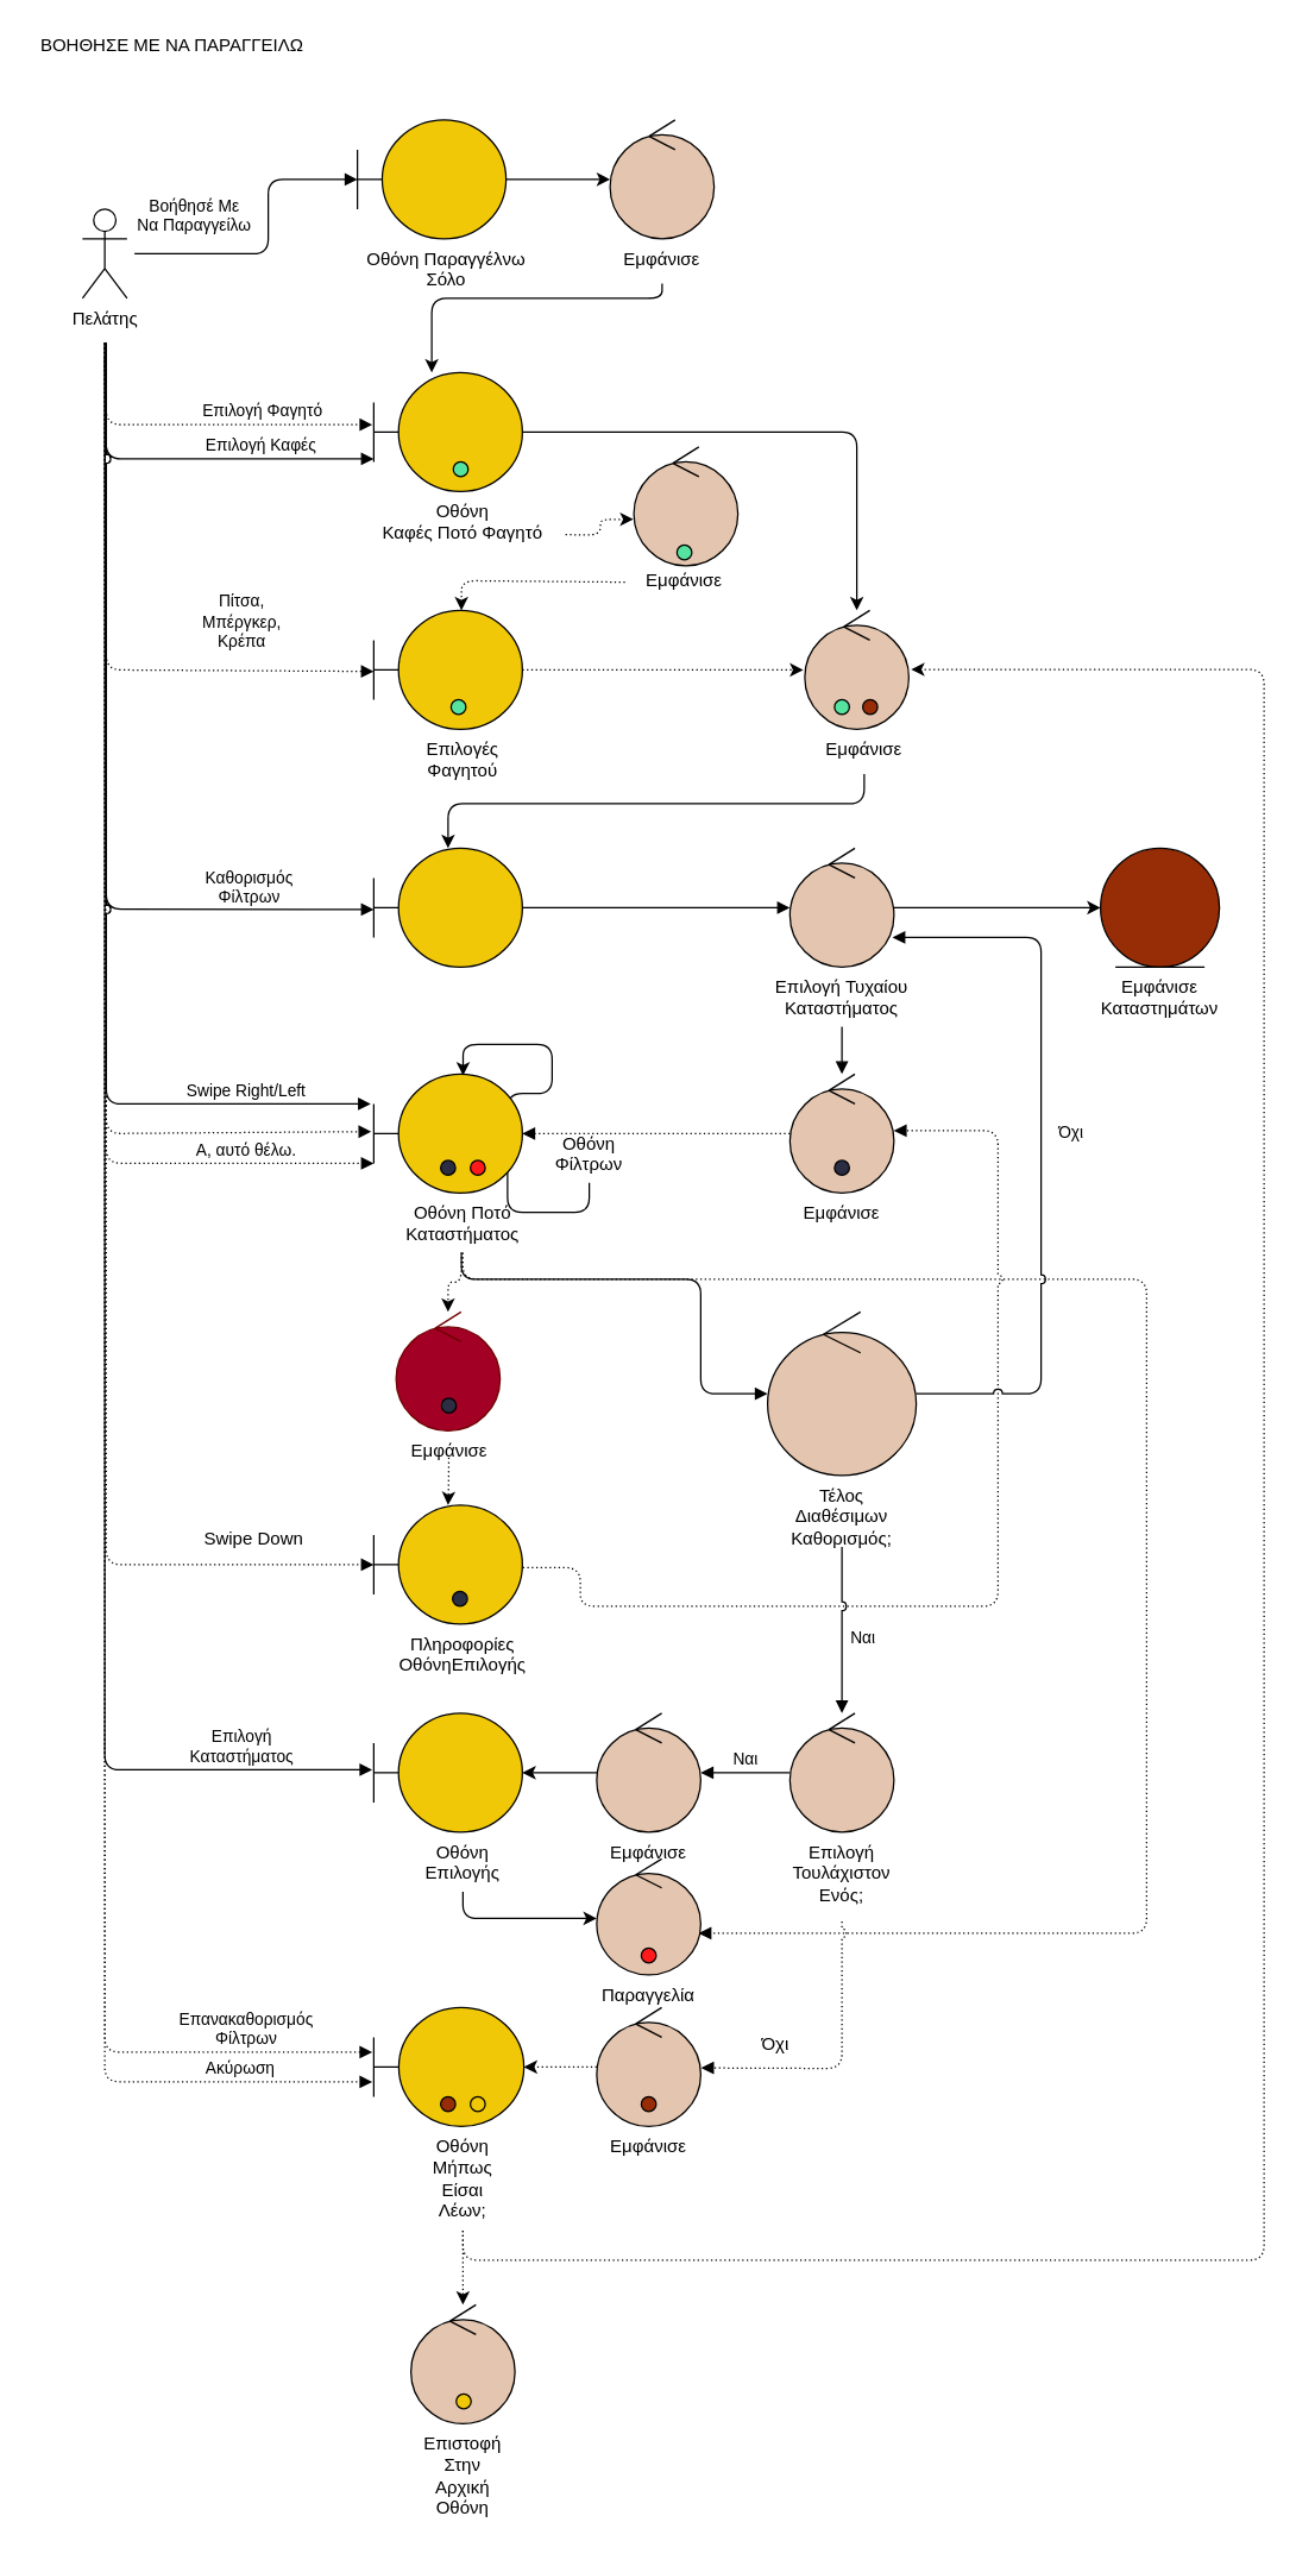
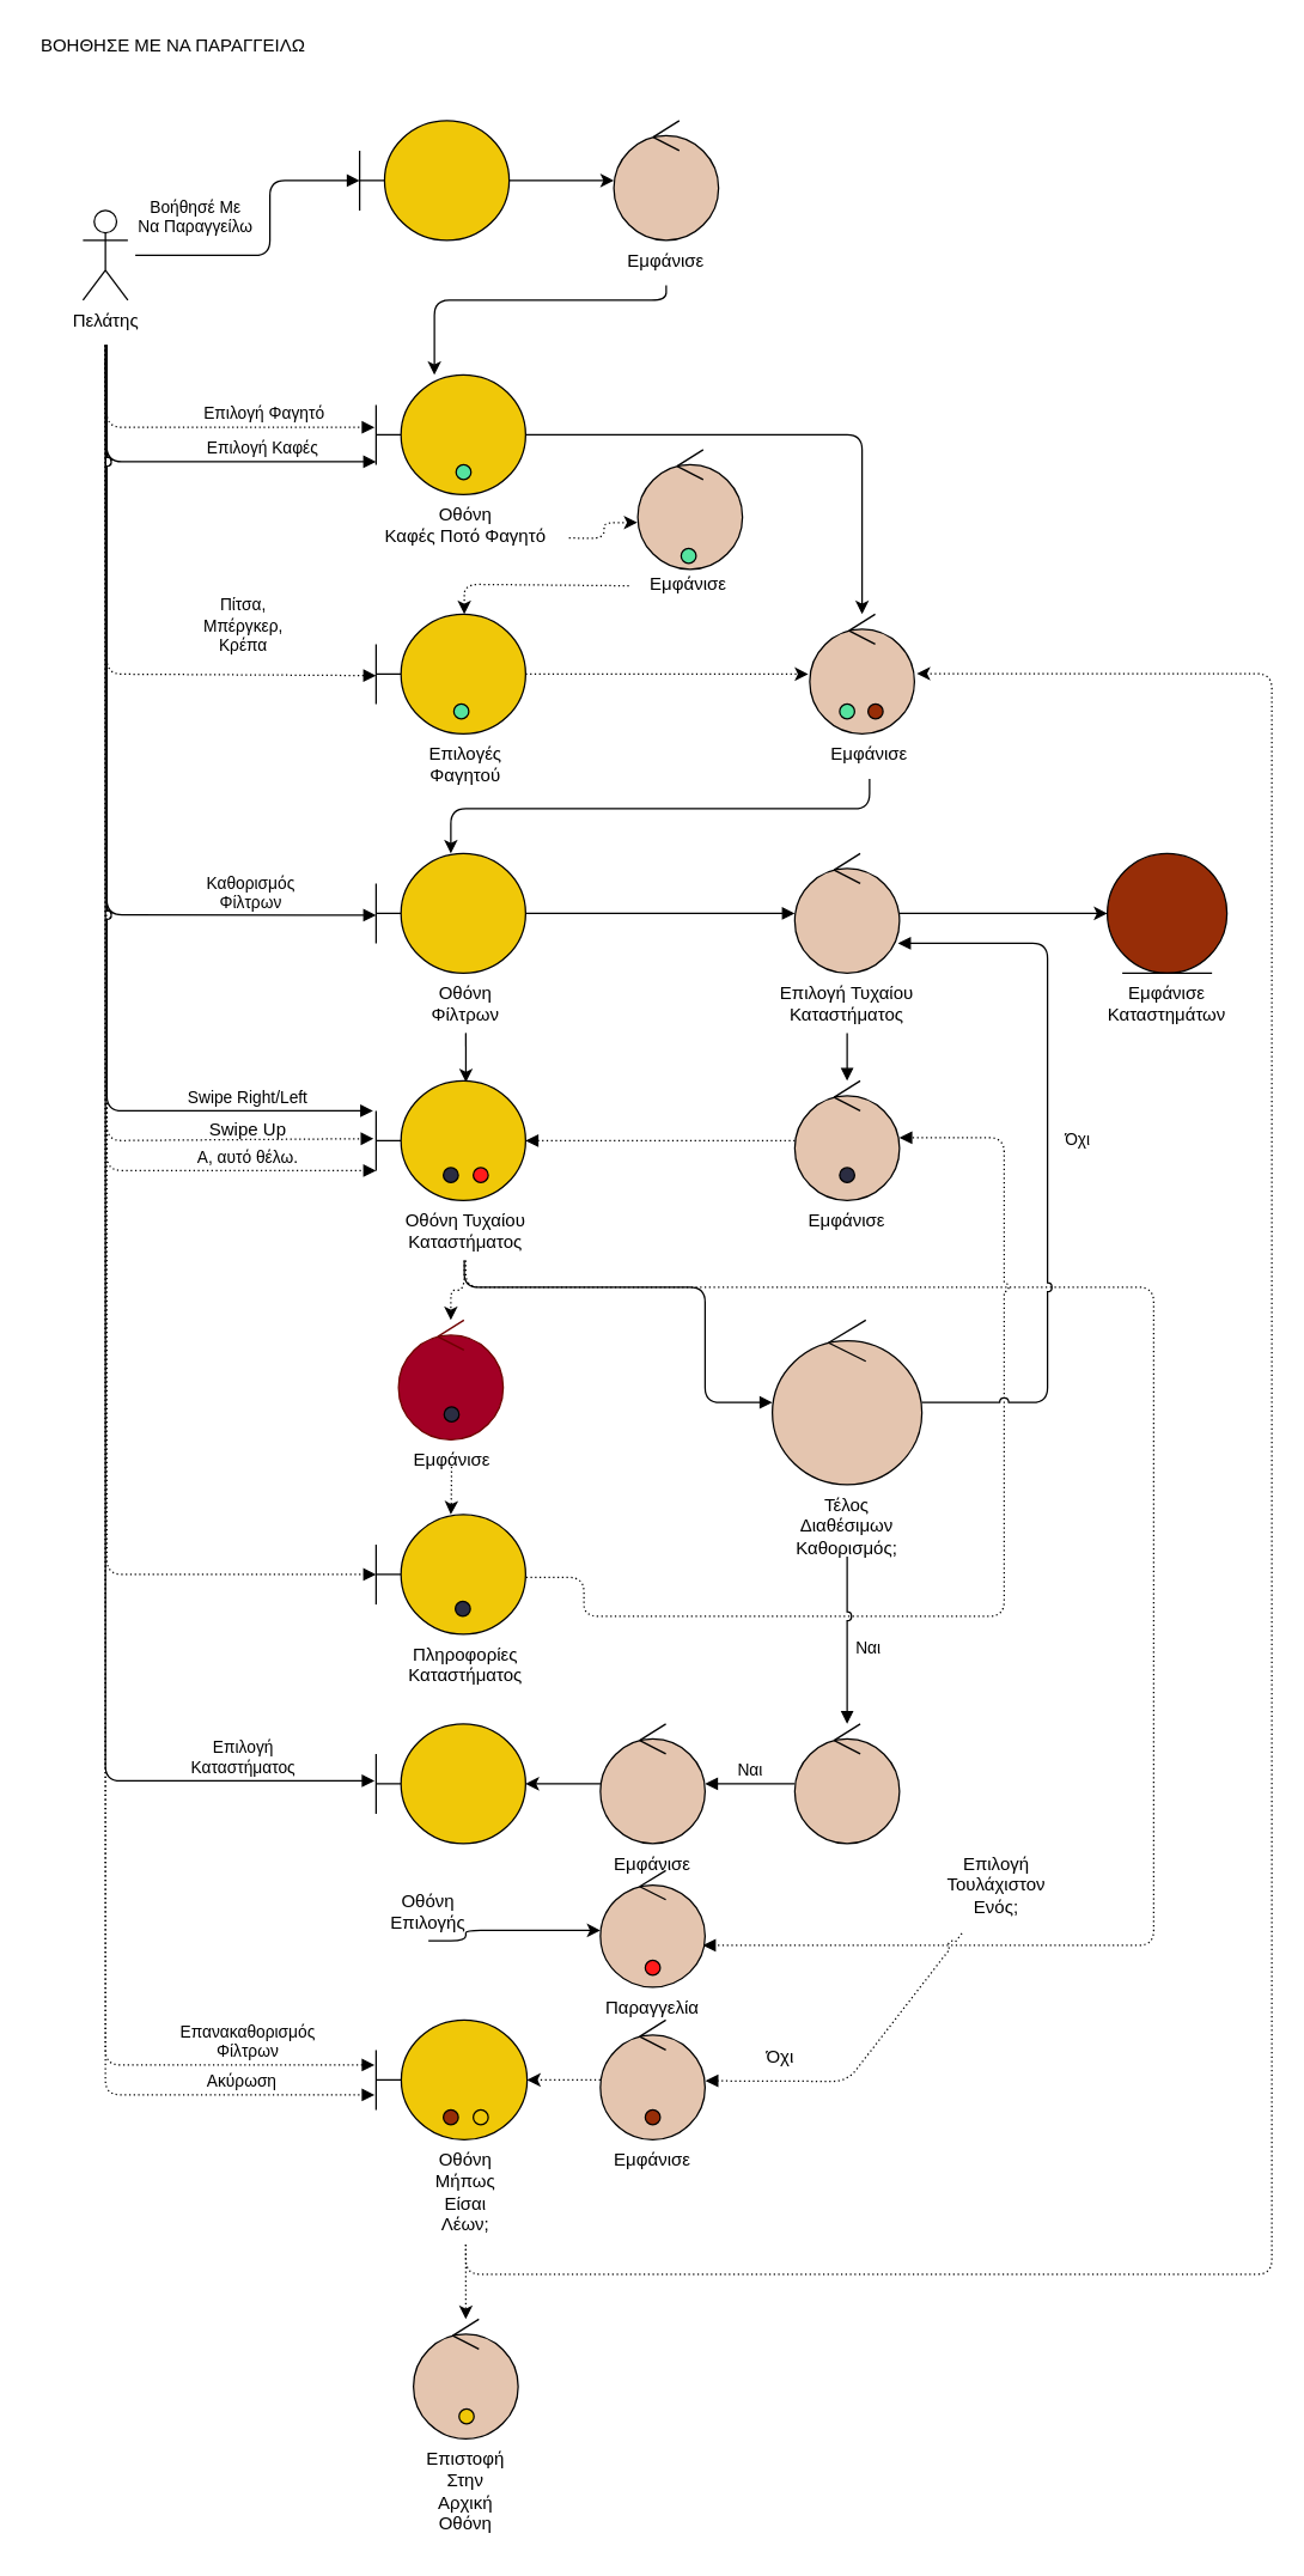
- <mxCell id="63" value="&lt;meta charset=&quot;utf-8&quot;&gt;&lt;span style=&quot;font-family: helvetica; font-size: 12px; font-style: normal; font-weight: 400; letter-spacing: normal; text-indent: 0px; text-transform: none; word-spacing: 0px; display: inline; float: none;&quot;&gt;Οθόνη Παραγγέλνω&lt;/span&gt;&lt;br style=&quot;font-family: helvetica; font-size: 12px; font-style: normal; font-weight: 400; letter-spacing: normal; text-indent: 0px; text-transform: none; word-spacing: 0px;&quot;&gt;&lt;span style=&quot;font-family: helvetica; font-size: 12px; font-style: normal; font-weight: 400; letter-spacing: normal; text-indent: 0px; text-transform: none; word-spacing: 0px; display: inline; float: none;&quot;&gt;Σόλο&lt;/span&gt;" style="text;whiteSpace=wrap;html=1;fontColor=#000000;labelBackgroundColor=none;align=center;" parent="1" vertex="1"><mxGeometry x="230" y="160" width="140" height="40" as="geometry" /></mxCell>
+ <mxCell id="88" value="Swipe Up" style="text;html=1;align=center;verticalAlign=middle;resizable=0;points=[];autosize=1;strokeColor=none;fillColor=none;" parent="1" vertex="1"><mxGeometry x="130" y="745" width="70" height="20" as="geometry" /></mxCell>
- <mxCell id="68" value="&lt;meta charset=&quot;utf-8&quot;&gt;&lt;span style=&quot;color: rgb(0, 0, 0); font-family: helvetica; font-size: 12px; font-style: normal; font-weight: 400; letter-spacing: normal; text-indent: 0px; text-transform: none; word-spacing: 0px; display: inline; float: none;&quot;&gt;Οθόνη&lt;/span&gt;&lt;br style=&quot;color: rgb(0, 0, 0); font-family: helvetica; font-size: 12px; font-style: normal; font-weight: 400; letter-spacing: normal; text-indent: 0px; text-transform: none; word-spacing: 0px;&quot;&gt;&lt;span style=&quot;color: rgb(0, 0, 0); font-family: helvetica; font-size: 12px; font-style: normal; font-weight: 400; letter-spacing: normal; text-indent: 0px; text-transform: none; word-spacing: 0px; display: inline; float: none;&quot;&gt;Φίλτρων&lt;/span&gt;" style="text;whiteSpace=wrap;html=1;fontColor=#000000;align=center;labelBackgroundColor=none;" parent="1" vertex="1"><mxGeometry x="361" y="755" width="70" height="40" as="geometry" /></mxCell>
+ <mxCell id="68" value="&lt;meta charset=&quot;utf-8&quot;&gt;&lt;span style=&quot;color: rgb(0, 0, 0); font-family: helvetica; font-size: 12px; font-style: normal; font-weight: 400; letter-spacing: normal; text-indent: 0px; text-transform: none; word-spacing: 0px; display: inline; float: none;&quot;&gt;Οθόνη&lt;/span&gt;&lt;br style=&quot;color: rgb(0, 0, 0); font-family: helvetica; font-size: 12px; font-style: normal; font-weight: 400; letter-spacing: normal; text-indent: 0px; text-transform: none; word-spacing: 0px;&quot;&gt;&lt;span style=&quot;color: rgb(0, 0, 0); font-family: helvetica; font-size: 12px; font-style: normal; font-weight: 400; letter-spacing: normal; text-indent: 0px; text-transform: none; word-spacing: 0px; display: inline; float: none;&quot;&gt;Φίλτρων&lt;/span&gt;" style="text;whiteSpace=wrap;html=1;fontColor=#000000;align=center;labelBackgroundColor=none;" parent="1" vertex="1"><mxGeometry x="276" y="650" width="70" height="40" as="geometry" /></mxCell>
- <mxCell id="71" value="&lt;meta charset=&quot;utf-8&quot;&gt;&lt;span style=&quot;color: rgb(0, 0, 0); font-family: helvetica; font-size: 12px; font-style: normal; font-weight: 400; letter-spacing: normal; text-indent: 0px; text-transform: none; word-spacing: 0px; display: inline; float: none;&quot;&gt;Οθόνη Ποτό&lt;/span&gt;&lt;br style=&quot;color: rgb(0, 0, 0); font-family: helvetica; font-size: 12px; font-style: normal; font-weight: 400; letter-spacing: normal; text-indent: 0px; text-transform: none; word-spacing: 0px;&quot;&gt;&lt;span style=&quot;color: rgb(0, 0, 0); font-family: helvetica; font-size: 12px; font-style: normal; font-weight: 400; letter-spacing: normal; text-indent: 0px; text-transform: none; word-spacing: 0px; display: inline; float: none;&quot;&gt;Καταστήματος&lt;/span&gt;" style="text;whiteSpace=wrap;html=1;fontColor=#000000;align=center;labelBackgroundColor=none;" parent="1" vertex="1"><mxGeometry x="256" y="802" width="110" height="40" as="geometry" /></mxCell>
+ <mxCell id="71" value="&lt;meta charset=&quot;utf-8&quot;&gt;&lt;span style=&quot;color: rgb(0, 0, 0); font-family: helvetica; font-size: 12px; font-style: normal; font-weight: 400; letter-spacing: normal; text-indent: 0px; text-transform: none; word-spacing: 0px; display: inline; float: none;&quot;&gt;Οθόνη Τυχαίου&lt;/span&gt;&lt;br style=&quot;color: rgb(0, 0, 0); font-family: helvetica; font-size: 12px; font-style: normal; font-weight: 400; letter-spacing: normal; text-indent: 0px; text-transform: none; word-spacing: 0px;&quot;&gt;&lt;span style=&quot;color: rgb(0, 0, 0); font-family: helvetica; font-size: 12px; font-style: normal; font-weight: 400; letter-spacing: normal; text-indent: 0px; text-transform: none; word-spacing: 0px; display: inline; float: none;&quot;&gt;Καταστήματος&lt;/span&gt;" style="text;whiteSpace=wrap;html=1;fontColor=#000000;align=center;labelBackgroundColor=none;" parent="1" vertex="1"><mxGeometry x="256" y="802" width="110" height="40" as="geometry" /></mxCell>
- <mxCell id="92" value="Swipe Down" style="text;html=1;align=center;verticalAlign=middle;resizable=0;points=[];autosize=1;strokeColor=none;fillColor=none;" parent="1" vertex="1"><mxGeometry x="130" y="1025" width="80" height="20" as="geometry" /></mxCell>
- <mxCell id="75" value="&lt;meta charset=&quot;utf-8&quot;&gt;&lt;span style=&quot;color: rgb(0, 0, 0); font-family: helvetica; font-size: 12px; font-style: normal; font-weight: 400; letter-spacing: normal; text-indent: 0px; text-transform: none; word-spacing: 0px; display: inline; float: none;&quot;&gt;Πληροφορίες&lt;/span&gt;&lt;br style=&quot;color: rgb(0, 0, 0); font-family: helvetica; font-size: 12px; font-style: normal; font-weight: 400; letter-spacing: normal; text-indent: 0px; text-transform: none; word-spacing: 0px;&quot;&gt;&lt;span style=&quot;color: rgb(0, 0, 0); font-family: helvetica; font-size: 12px; font-style: normal; font-weight: 400; letter-spacing: normal; text-indent: 0px; text-transform: none; word-spacing: 0px; display: inline; float: none;&quot;&gt;ΟθόνηΕπιλογής&lt;/span&gt;" style="text;whiteSpace=wrap;html=1;fontColor=#000000;align=center;labelBackgroundColor=none;" parent="1" vertex="1"><mxGeometry x="256" y="1092" width="110" height="40" as="geometry" /></mxCell>
+ <mxCell id="75" value="&lt;meta charset=&quot;utf-8&quot;&gt;&lt;span style=&quot;color: rgb(0, 0, 0); font-family: helvetica; font-size: 12px; font-style: normal; font-weight: 400; letter-spacing: normal; text-indent: 0px; text-transform: none; word-spacing: 0px; display: inline; float: none;&quot;&gt;Πληροφορίες&lt;/span&gt;&lt;br style=&quot;color: rgb(0, 0, 0); font-family: helvetica; font-size: 12px; font-style: normal; font-weight: 400; letter-spacing: normal; text-indent: 0px; text-transform: none; word-spacing: 0px;&quot;&gt;&lt;span style=&quot;color: rgb(0, 0, 0); font-family: helvetica; font-size: 12px; font-style: normal; font-weight: 400; letter-spacing: normal; text-indent: 0px; text-transform: none; word-spacing: 0px; display: inline; float: none;&quot;&gt;Καταστήματος&lt;/span&gt;" style="text;whiteSpace=wrap;html=1;fontColor=#000000;align=center;labelBackgroundColor=none;" parent="1" vertex="1"><mxGeometry x="256" y="1092" width="110" height="40" as="geometry" /></mxCell>
- <mxCell id="76" value="&lt;meta charset=&quot;utf-8&quot;&gt;&lt;span style=&quot;color: rgb(0, 0, 0); font-family: helvetica; font-size: 12px; font-style: normal; font-weight: 400; letter-spacing: normal; text-indent: 0px; text-transform: none; word-spacing: 0px; display: inline; float: none;&quot;&gt;Οθόνη&lt;/span&gt;&lt;br style=&quot;color: rgb(0, 0, 0); font-family: helvetica; font-size: 12px; font-style: normal; font-weight: 400; letter-spacing: normal; text-indent: 0px; text-transform: none; word-spacing: 0px;&quot;&gt;&lt;span style=&quot;color: rgb(0, 0, 0); font-family: helvetica; font-size: 12px; font-style: normal; font-weight: 400; letter-spacing: normal; text-indent: 0px; text-transform: none; word-spacing: 0px; display: inline; float: none;&quot;&gt;Επιλογής&lt;/span&gt;" style="text;whiteSpace=wrap;html=1;fontColor=#000000;align=center;labelBackgroundColor=none;" parent="1" vertex="1"><mxGeometry x="271" y="1232" width="80" height="40" as="geometry" /></mxCell>
+ <mxCell id="76" value="&lt;meta charset=&quot;utf-8&quot;&gt;&lt;span style=&quot;color: rgb(0, 0, 0); font-family: helvetica; font-size: 12px; font-style: normal; font-weight: 400; letter-spacing: normal; text-indent: 0px; text-transform: none; word-spacing: 0px; display: inline; float: none;&quot;&gt;Οθόνη&lt;/span&gt;&lt;br style=&quot;color: rgb(0, 0, 0); font-family: helvetica; font-size: 12px; font-style: normal; font-weight: 400; letter-spacing: normal; text-indent: 0px; text-transform: none; word-spacing: 0px;&quot;&gt;&lt;span style=&quot;color: rgb(0, 0, 0); font-family: helvetica; font-size: 12px; font-style: normal; font-weight: 400; letter-spacing: normal; text-indent: 0px; text-transform: none; word-spacing: 0px; display: inline; float: none;&quot;&gt;Επιλογής&lt;/span&gt;" style="text;whiteSpace=wrap;html=1;fontColor=#000000;align=center;labelBackgroundColor=none;" parent="1" vertex="1"><mxGeometry x="246" y="1257" width="80" height="40" as="geometry" /></mxCell>
- <mxCell id="78" value="&lt;meta charset=&quot;utf-8&quot;&gt;&lt;span style=&quot;color: rgb(0, 0, 0); font-family: helvetica; font-size: 12px; font-style: normal; font-weight: 400; letter-spacing: normal; text-indent: 0px; text-transform: none; word-spacing: 0px; display: inline; float: none;&quot;&gt;Επιλογή&lt;/span&gt;&lt;br style=&quot;color: rgb(0, 0, 0); font-family: helvetica; font-size: 12px; font-style: normal; font-weight: 400; letter-spacing: normal; text-indent: 0px; text-transform: none; word-spacing: 0px;&quot;&gt;&lt;span style=&quot;color: rgb(0, 0, 0); font-family: helvetica; font-size: 12px; font-style: normal; font-weight: 400; letter-spacing: normal; text-indent: 0px; text-transform: none; word-spacing: 0px; display: inline; float: none;&quot;&gt;Τουλάχιστον&lt;/span&gt;&lt;br style=&quot;color: rgb(0, 0, 0); font-family: helvetica; font-size: 12px; font-style: normal; font-weight: 400; letter-spacing: normal; text-indent: 0px; text-transform: none; word-spacing: 0px;&quot;&gt;&lt;span style=&quot;color: rgb(0, 0, 0); font-family: helvetica; font-size: 12px; font-style: normal; font-weight: 400; letter-spacing: normal; text-indent: 0px; text-transform: none; word-spacing: 0px; display: inline; float: none;&quot;&gt;Ενός;&lt;/span&gt;" style="text;whiteSpace=wrap;html=1;fontColor=#000000;align=center;labelBackgroundColor=none;" parent="1" vertex="1"><mxGeometry x="516" y="1232" width="100" height="60" as="geometry" /></mxCell>
+ <mxCell id="78" value="&lt;meta charset=&quot;utf-8&quot;&gt;&lt;span style=&quot;color: rgb(0, 0, 0); font-family: helvetica; font-size: 12px; font-style: normal; font-weight: 400; letter-spacing: normal; text-indent: 0px; text-transform: none; word-spacing: 0px; display: inline; float: none;&quot;&gt;Επιλογή&lt;/span&gt;&lt;br style=&quot;color: rgb(0, 0, 0); font-family: helvetica; font-size: 12px; font-style: normal; font-weight: 400; letter-spacing: normal; text-indent: 0px; text-transform: none; word-spacing: 0px;&quot;&gt;&lt;span style=&quot;color: rgb(0, 0, 0); font-family: helvetica; font-size: 12px; font-style: normal; font-weight: 400; letter-spacing: normal; text-indent: 0px; text-transform: none; word-spacing: 0px; display: inline; float: none;&quot;&gt;Τουλάχιστον&lt;/span&gt;&lt;br style=&quot;color: rgb(0, 0, 0); font-family: helvetica; font-size: 12px; font-style: normal; font-weight: 400; letter-spacing: normal; text-indent: 0px; text-transform: none; word-spacing: 0px;&quot;&gt;&lt;span style=&quot;color: rgb(0, 0, 0); font-family: helvetica; font-size: 12px; font-style: normal; font-weight: 400; letter-spacing: normal; text-indent: 0px; text-transform: none; word-spacing: 0px; display: inline; float: none;&quot;&gt;Ενός;&lt;/span&gt;" style="text;whiteSpace=wrap;html=1;fontColor=#000000;align=center;labelBackgroundColor=none;" parent="1" vertex="1"><mxGeometry x="616" y="1232" width="100" height="60" as="geometry" /></mxCell>
